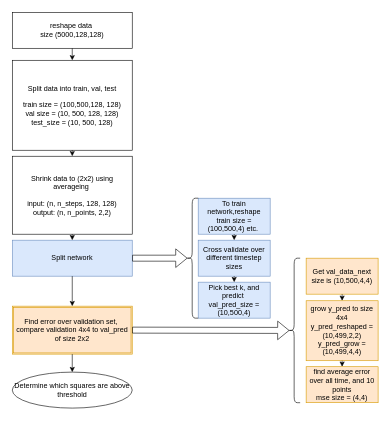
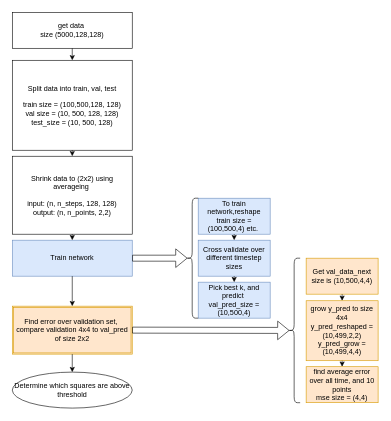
- <mxCell id="2" value="reshape data&amp;nbsp;&lt;br&gt;size (5000,128,128)" style="rounded=0;whiteSpace=wrap;html=1;fillColor=default;strokeColor=default;fontColor=default;" vertex="1" parent="1"><mxGeometry x="20" y="20" width="200" height="60" as="geometry" /></mxCell>
+ <mxCell id="2" value="get data&amp;nbsp;&lt;br&gt;size (5000,128,128)" style="rounded=0;whiteSpace=wrap;html=1;fillColor=default;strokeColor=default;fontColor=default;" vertex="1" parent="1"><mxGeometry x="20" y="20" width="200" height="60" as="geometry" /></mxCell>
- <mxCell id="7" value="Split network" style="rounded=0;whiteSpace=wrap;html=1;strokeColor=#6c8ebf;fillColor=#dae8fc;fontColor=default;" vertex="1" parent="1"><mxGeometry x="20" y="400" width="200" height="60" as="geometry" /></mxCell>
+ <mxCell id="7" value="Train network" style="rounded=0;whiteSpace=wrap;html=1;strokeColor=#6c8ebf;fillColor=#dae8fc;fontColor=default;" vertex="1" parent="1"><mxGeometry x="20" y="400" width="200" height="60" as="geometry" /></mxCell>
